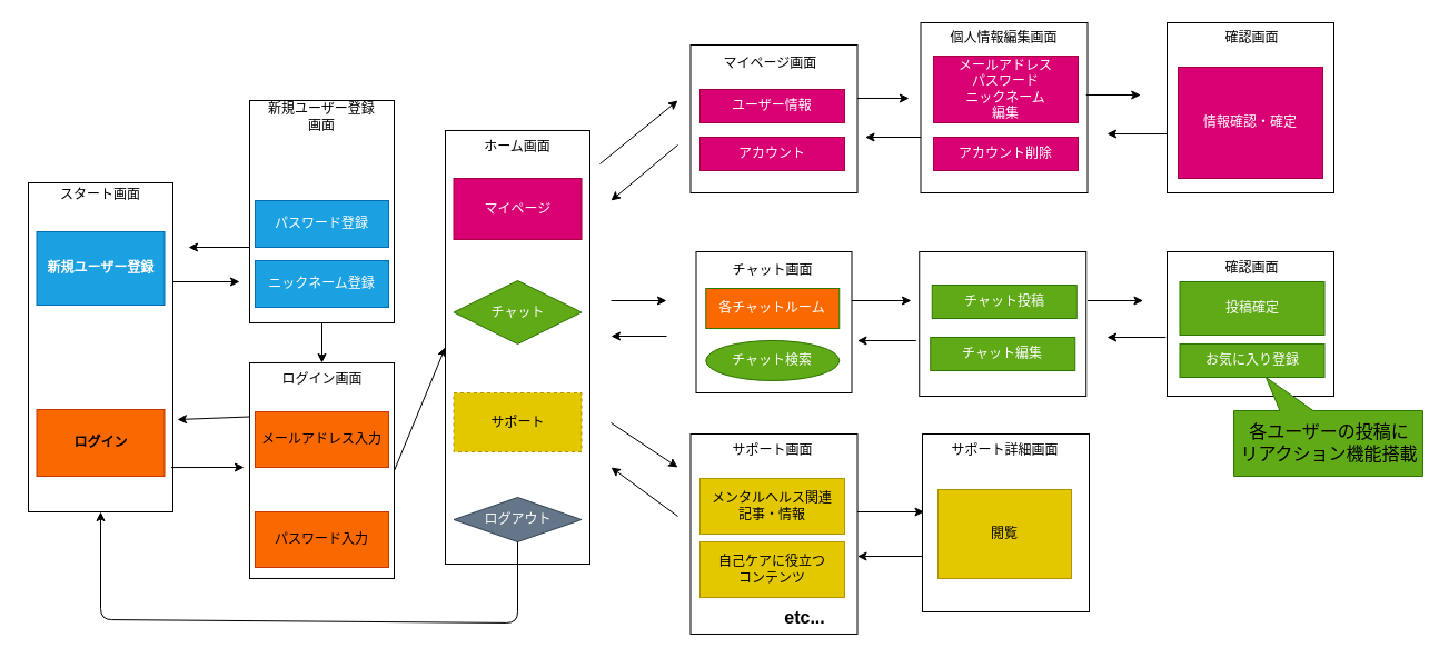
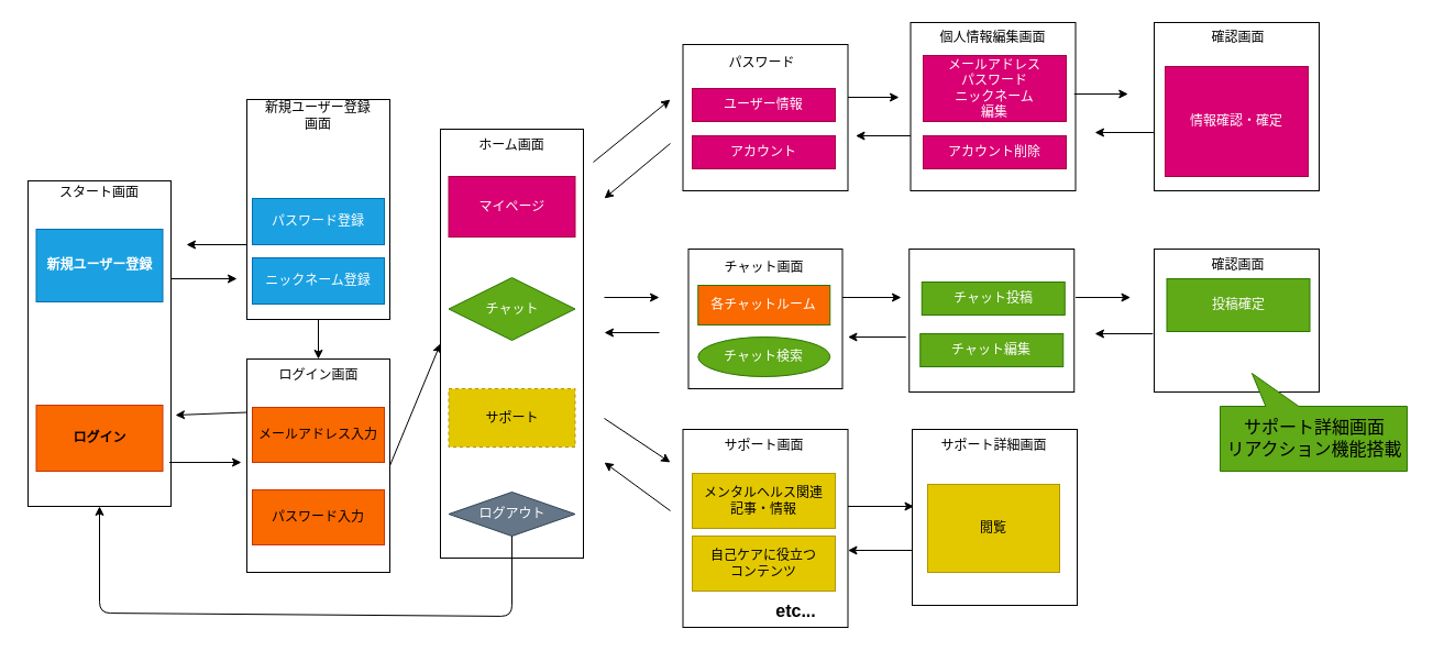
- <mxCell id="17" value="マイページ画面" style="text;html=1;strokeColor=none;fillColor=none;align=center;verticalAlign=middle;whiteSpace=wrap;rounded=0;" parent="1" vertex="1"><mxGeometry x="645.5" y="45" width="92.5" height="23" as="geometry" /></mxCell>
+ <mxCell id="17" value="パスワード" style="text;html=1;strokeColor=none;fillColor=none;align=center;verticalAlign=middle;whiteSpace=wrap;rounded=0;" parent="1" vertex="1"><mxGeometry x="645.5" y="45" width="92.5" height="23" as="geometry" /></mxCell>
- <mxCell id="71" value="お気に入り登録" style="rounded=0;whiteSpace=wrap;html=1;fillColor=#60a917;fontColor=#ffffff;strokeColor=#2D7600;" parent="1" vertex="1"><mxGeometry x="1060.5" y="309" width="130" height="30" as="geometry" /></mxCell>
- <mxCell id="73" value="各ユーザーの投稿に&lt;br&gt;リアクション機能搭載" style="text;html=1;strokeColor=none;fillColor=none;align=center;verticalAlign=middle;whiteSpace=wrap;rounded=0;fontSize=16;" parent="1" vertex="1"><mxGeometry x="1109" y="370" width="171.75" height="56" as="geometry" /></mxCell>
+ <mxCell id="73" value="サポート詳細画面&lt;br&gt;リアクション機能搭載" style="text;html=1;strokeColor=none;fillColor=none;align=center;verticalAlign=middle;whiteSpace=wrap;rounded=0;fontSize=16;" parent="1" vertex="1"><mxGeometry x="1109" y="370" width="171.75" height="56" as="geometry" /></mxCell>
- <mxCell id="30" value="パスワード入力" style="rounded=0;whiteSpace=wrap;html=1;fillColor=#fa6800;fontColor=#000000;strokeColor=#C73500;" parent="1" vertex="1"><mxGeometry x="229" y="460" width="120" height="50" as="geometry" /></mxCell>
+ <mxCell id="30" value="パスワード入力" style="rounded=0;whiteSpace=wrap;html=1;fillColor=#fa6800;fontColor=#000000;strokeColor=#C73500;" parent="1" vertex="1"><mxGeometry x="229" y="445" width="120" height="50" as="geometry" /></mxCell>
